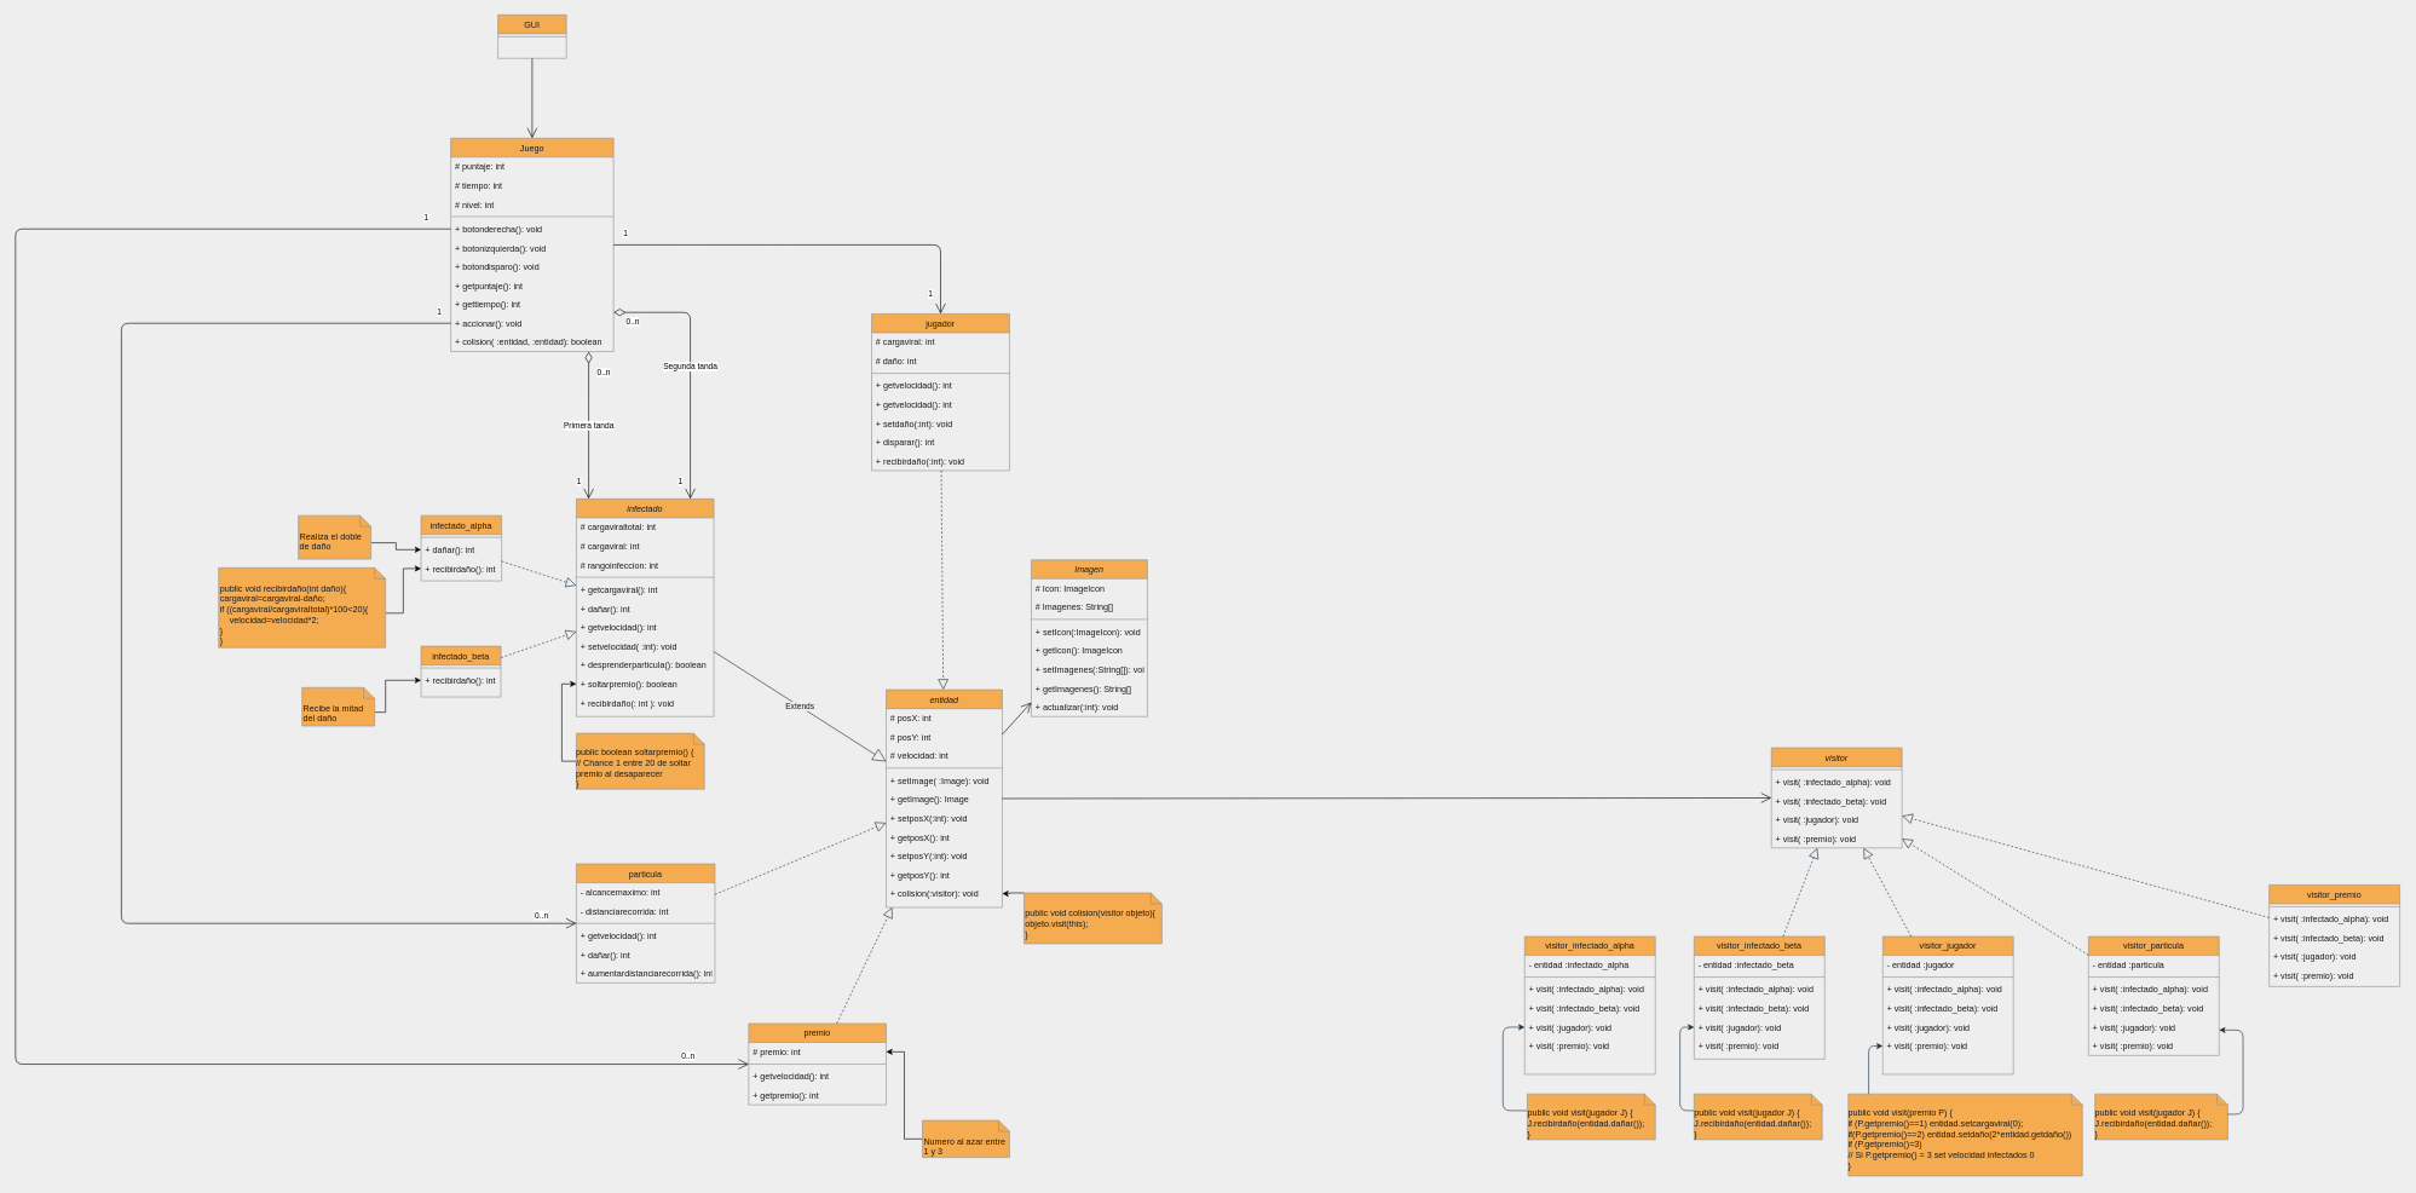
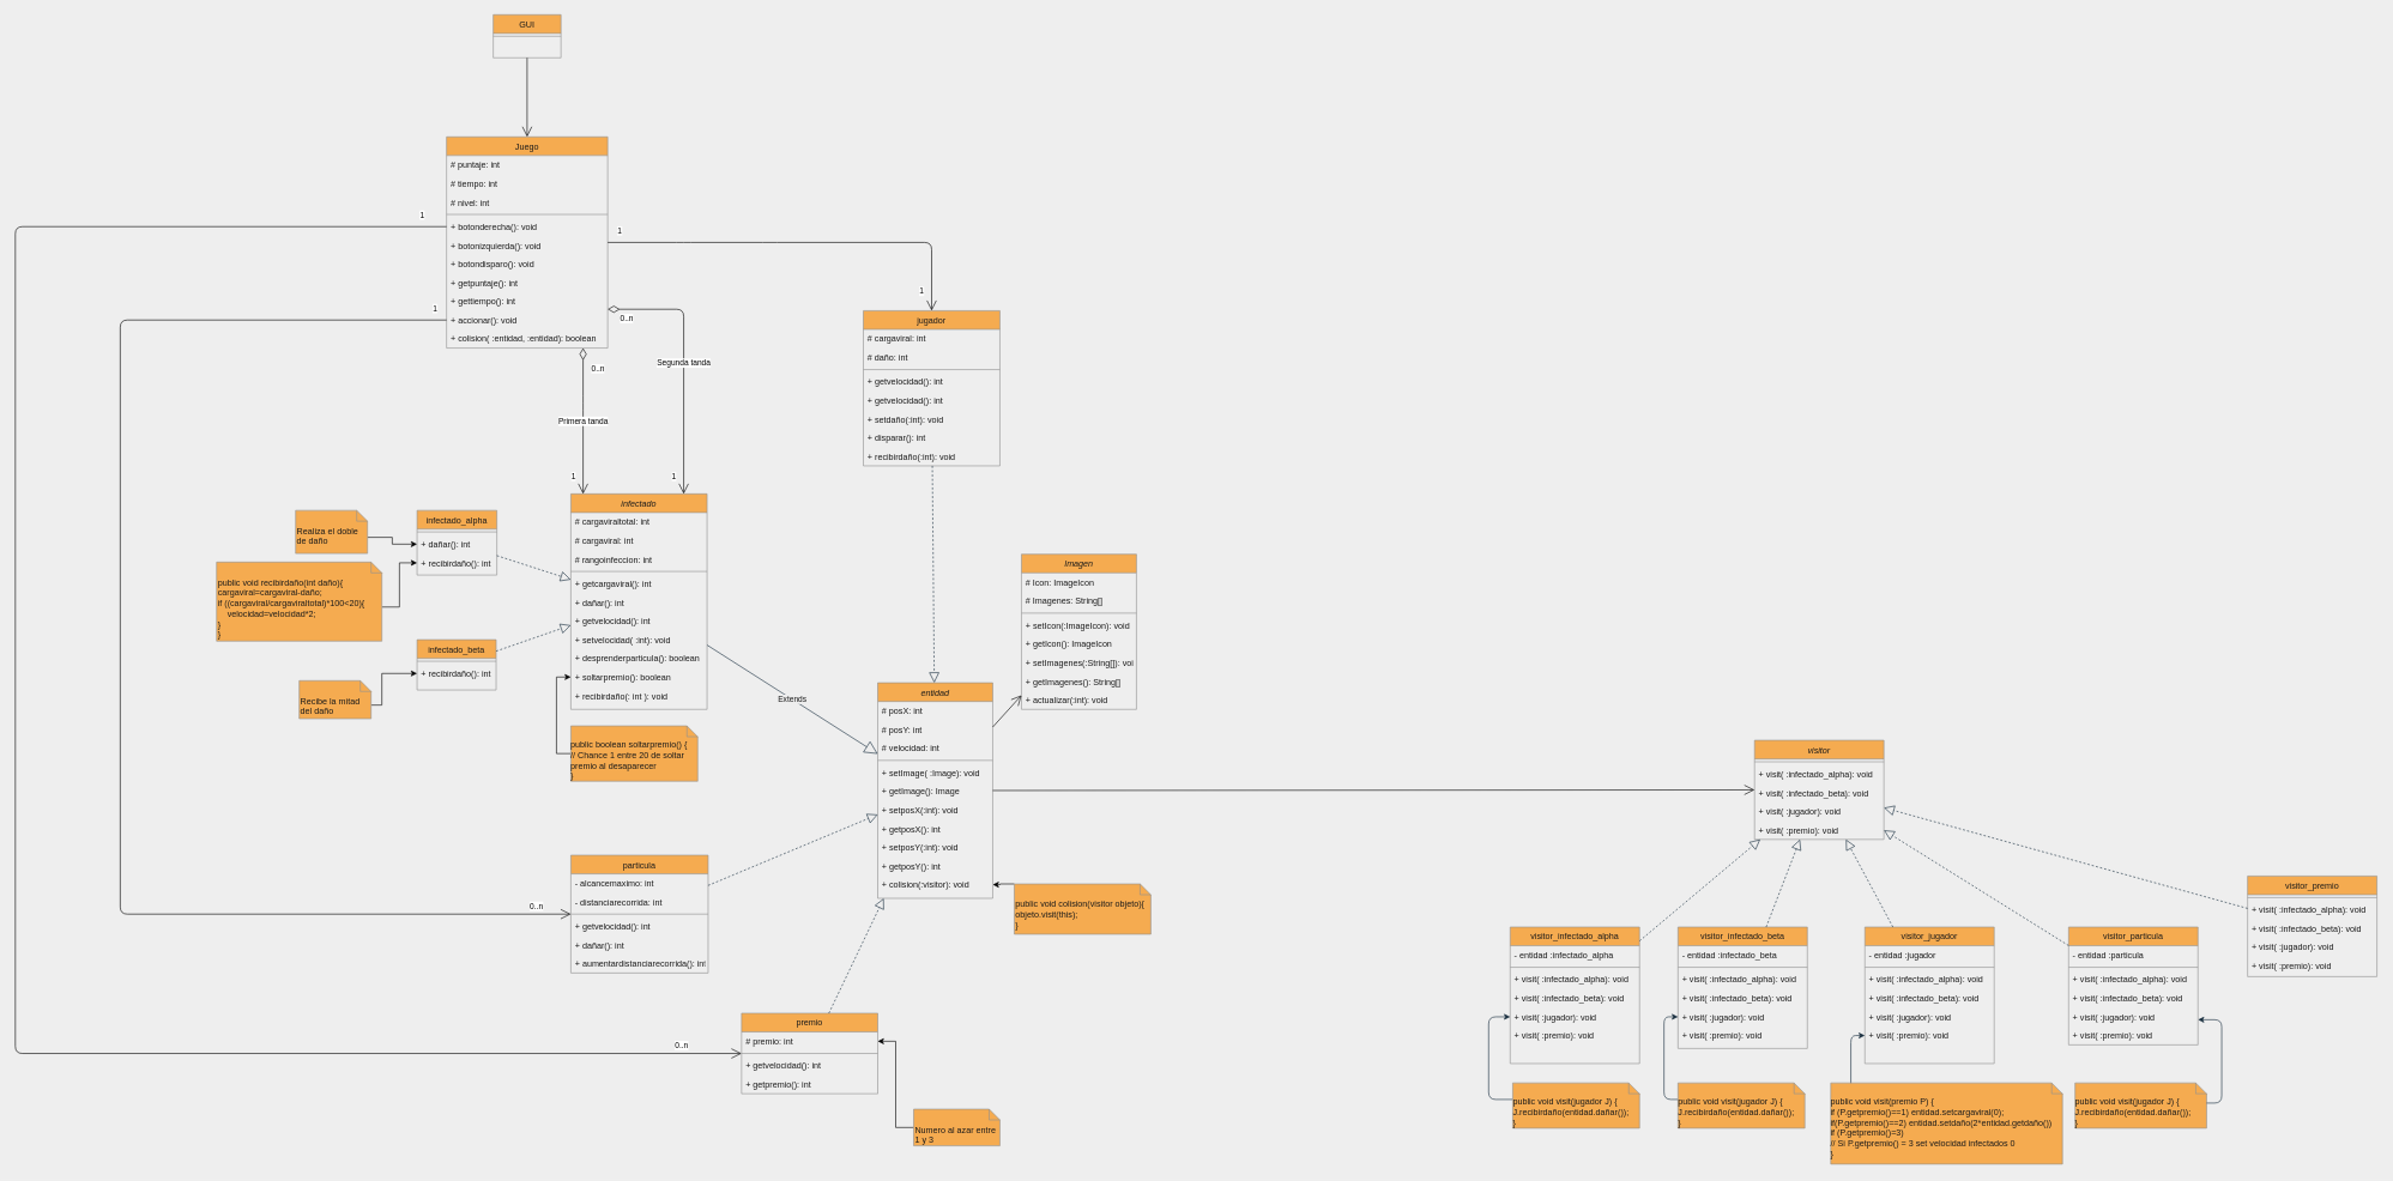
+ <mxCell id="87" value="" style="endArrow=block;dashed=1;endFill=0;endSize=12;html=1;labelBackgroundColor=#EEEEEE;strokeColor=#182E3E;fontColor=#1A1A1A;" parent="1" source="44" target="26" edge="1"><mxGeometry width="160" relative="1" as="geometry"><mxPoint x="1773.5" y="1260" as="sourcePoint" /><mxPoint x="1933.5" y="1260" as="targetPoint" /></mxGeometry></mxCell>
